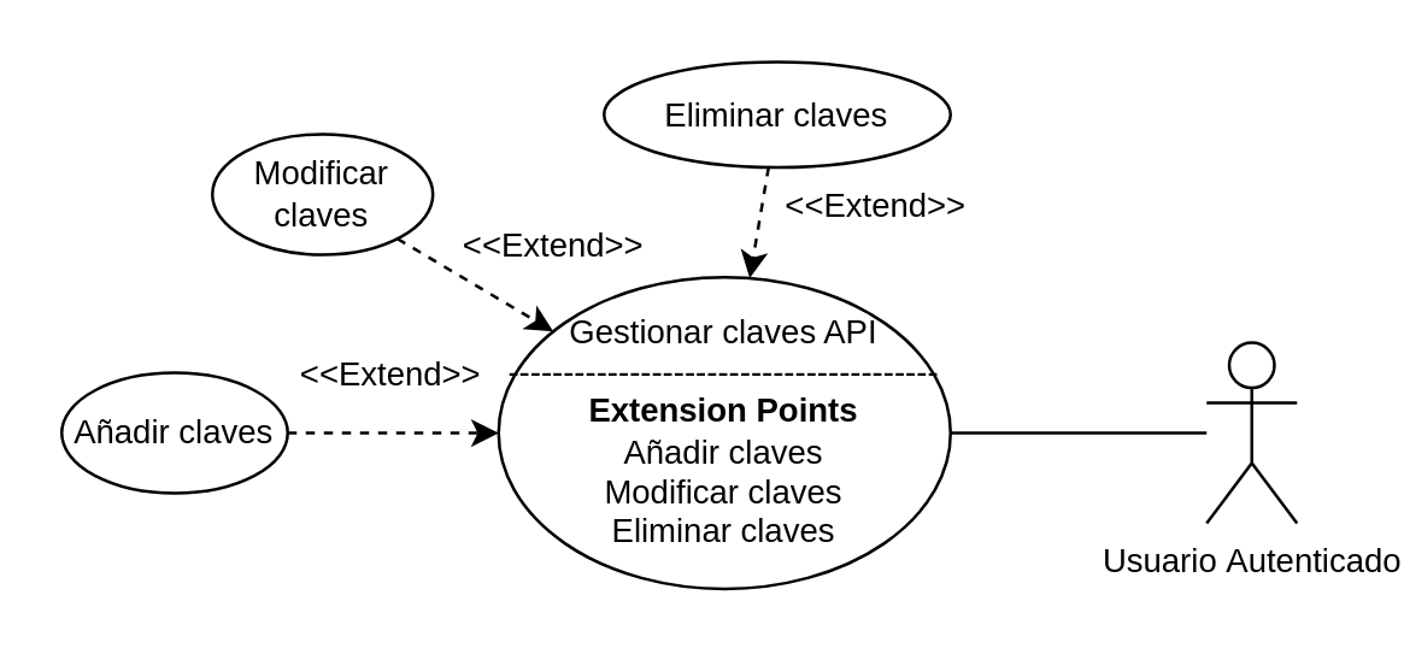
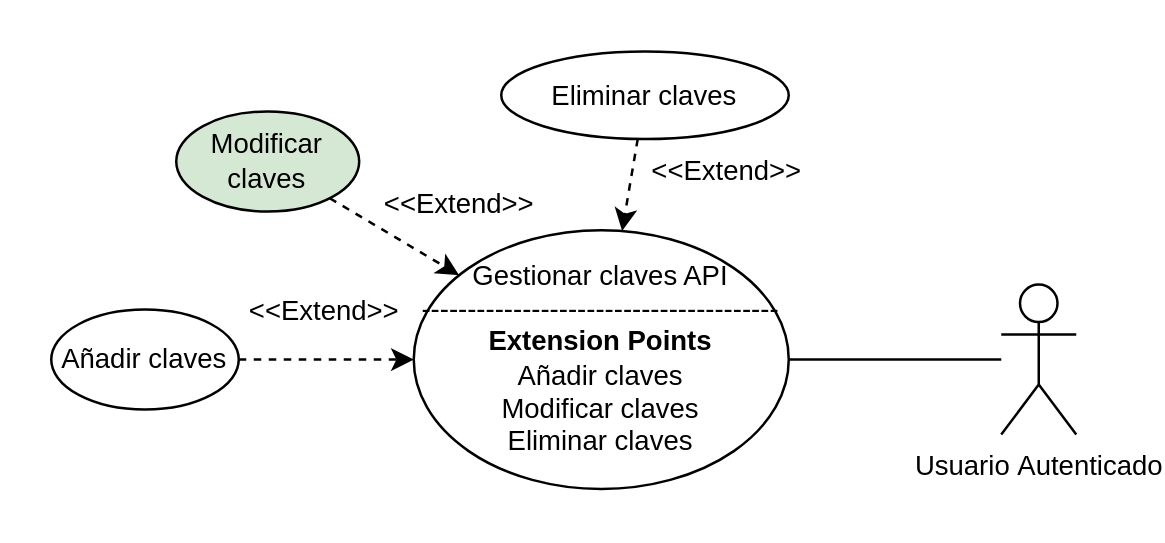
- <mxCell id="8" value="&lt;span style=&quot;&quot;&gt;Modificar claves&lt;/span&gt;" style="ellipse;whiteSpace=wrap;html=1;fontSize=11;fontColor=#000000;" parent="1" vertex="1"><mxGeometry x="70" y="44" width="73.18" height="40" as="geometry" /></mxCell>
+ <mxCell id="8" value="&lt;span style=&quot;&quot;&gt;Modificar claves&lt;/span&gt;" style="ellipse;whiteSpace=wrap;html=1;fontSize=11;fontColor=#000000;fillColor=#d5e8d4;" parent="1" vertex="1"><mxGeometry x="70" y="44" width="73.18" height="40" as="geometry" /></mxCell>
